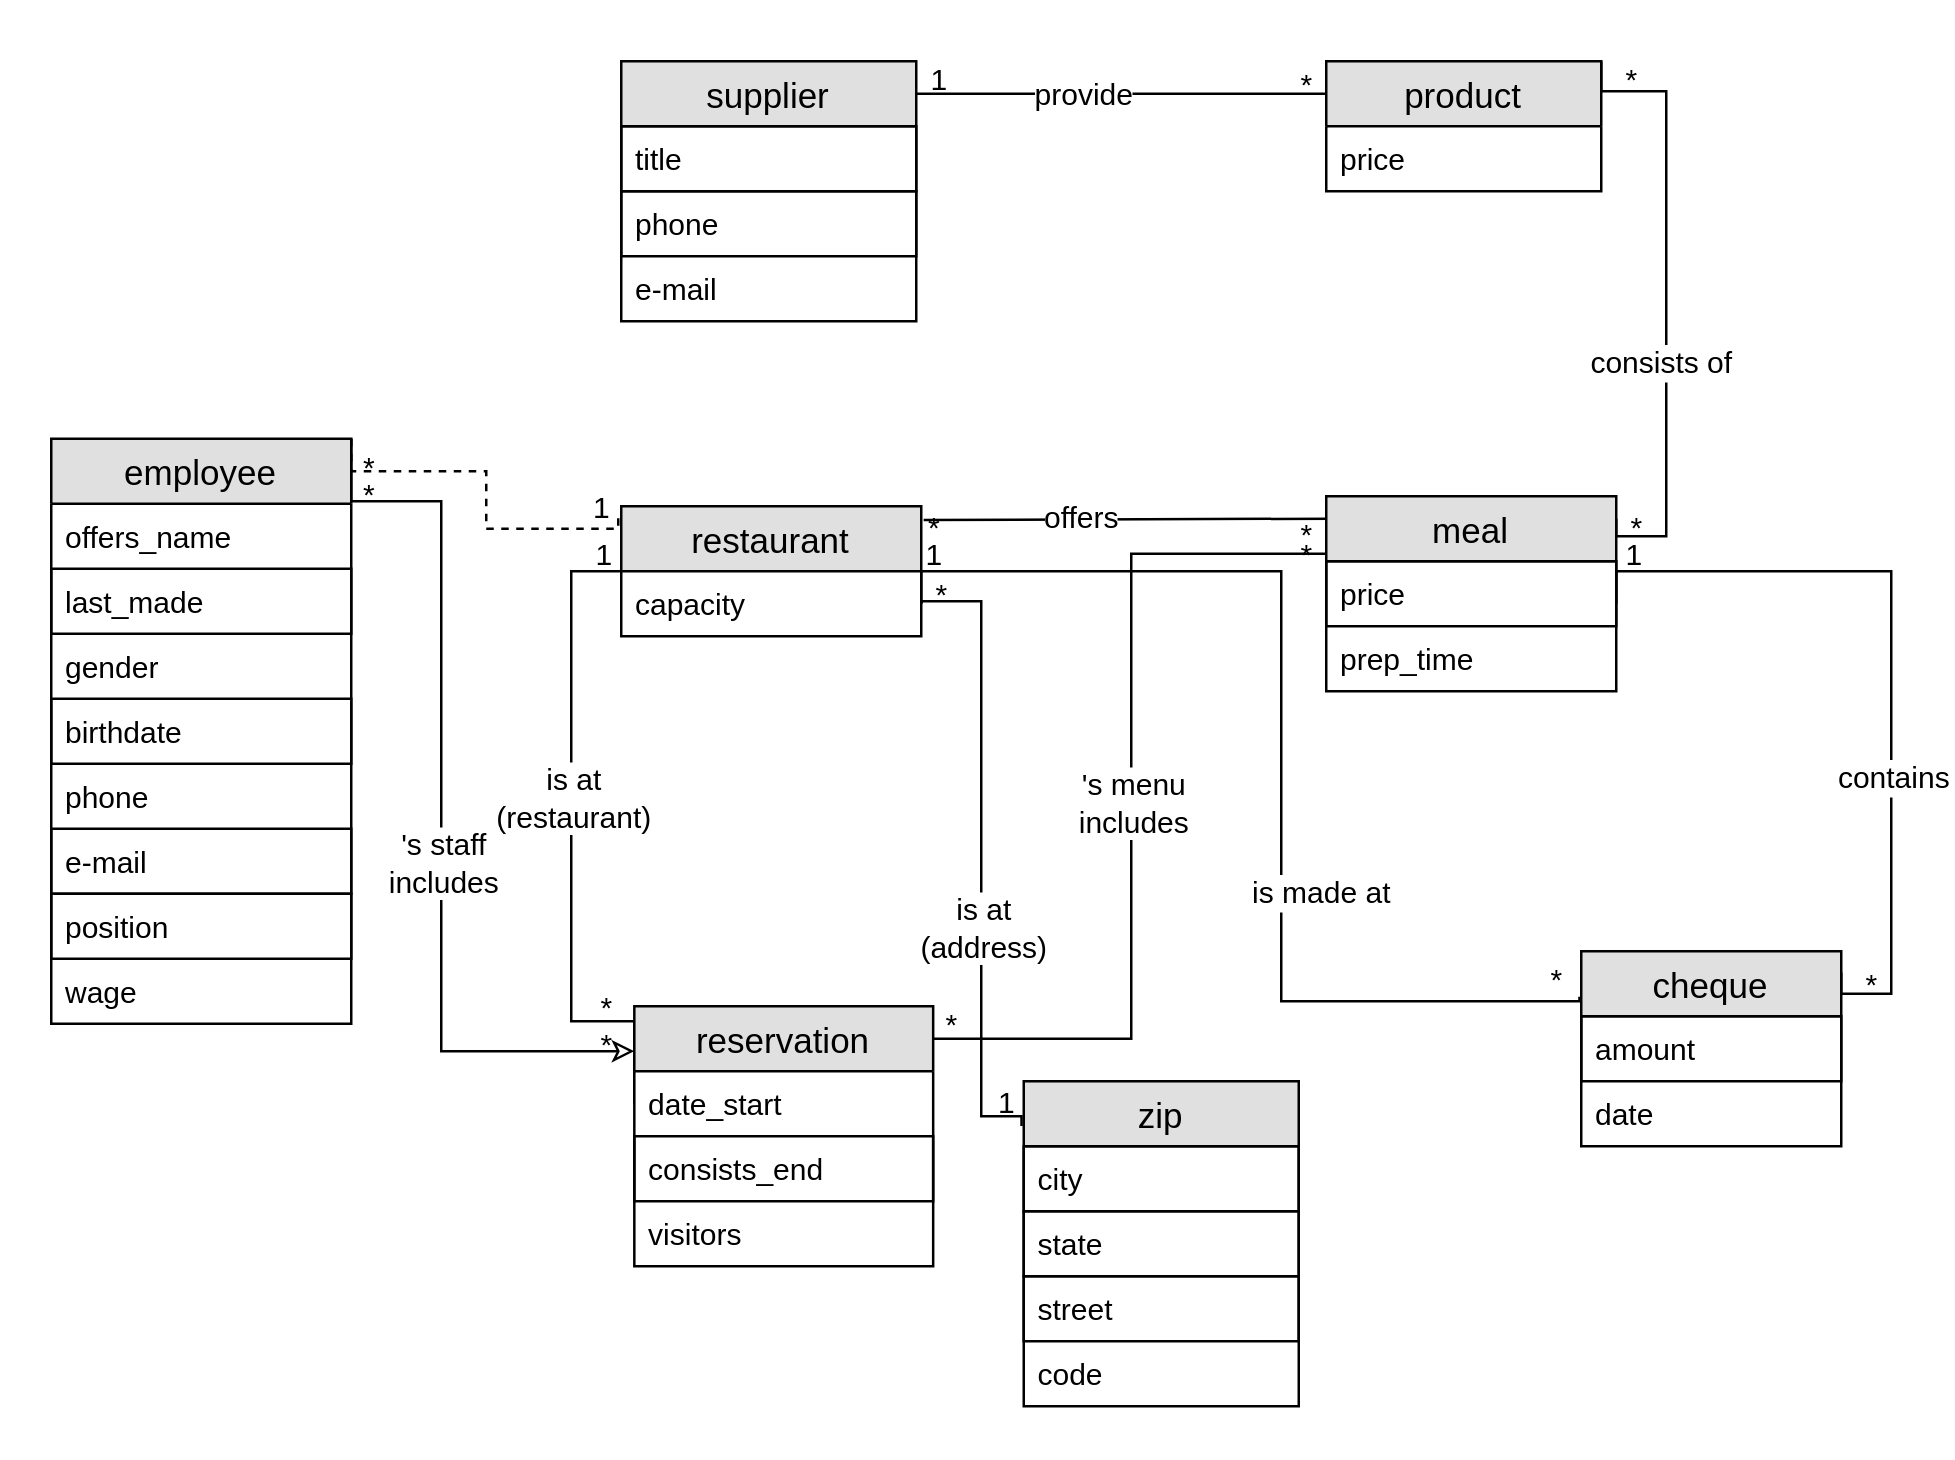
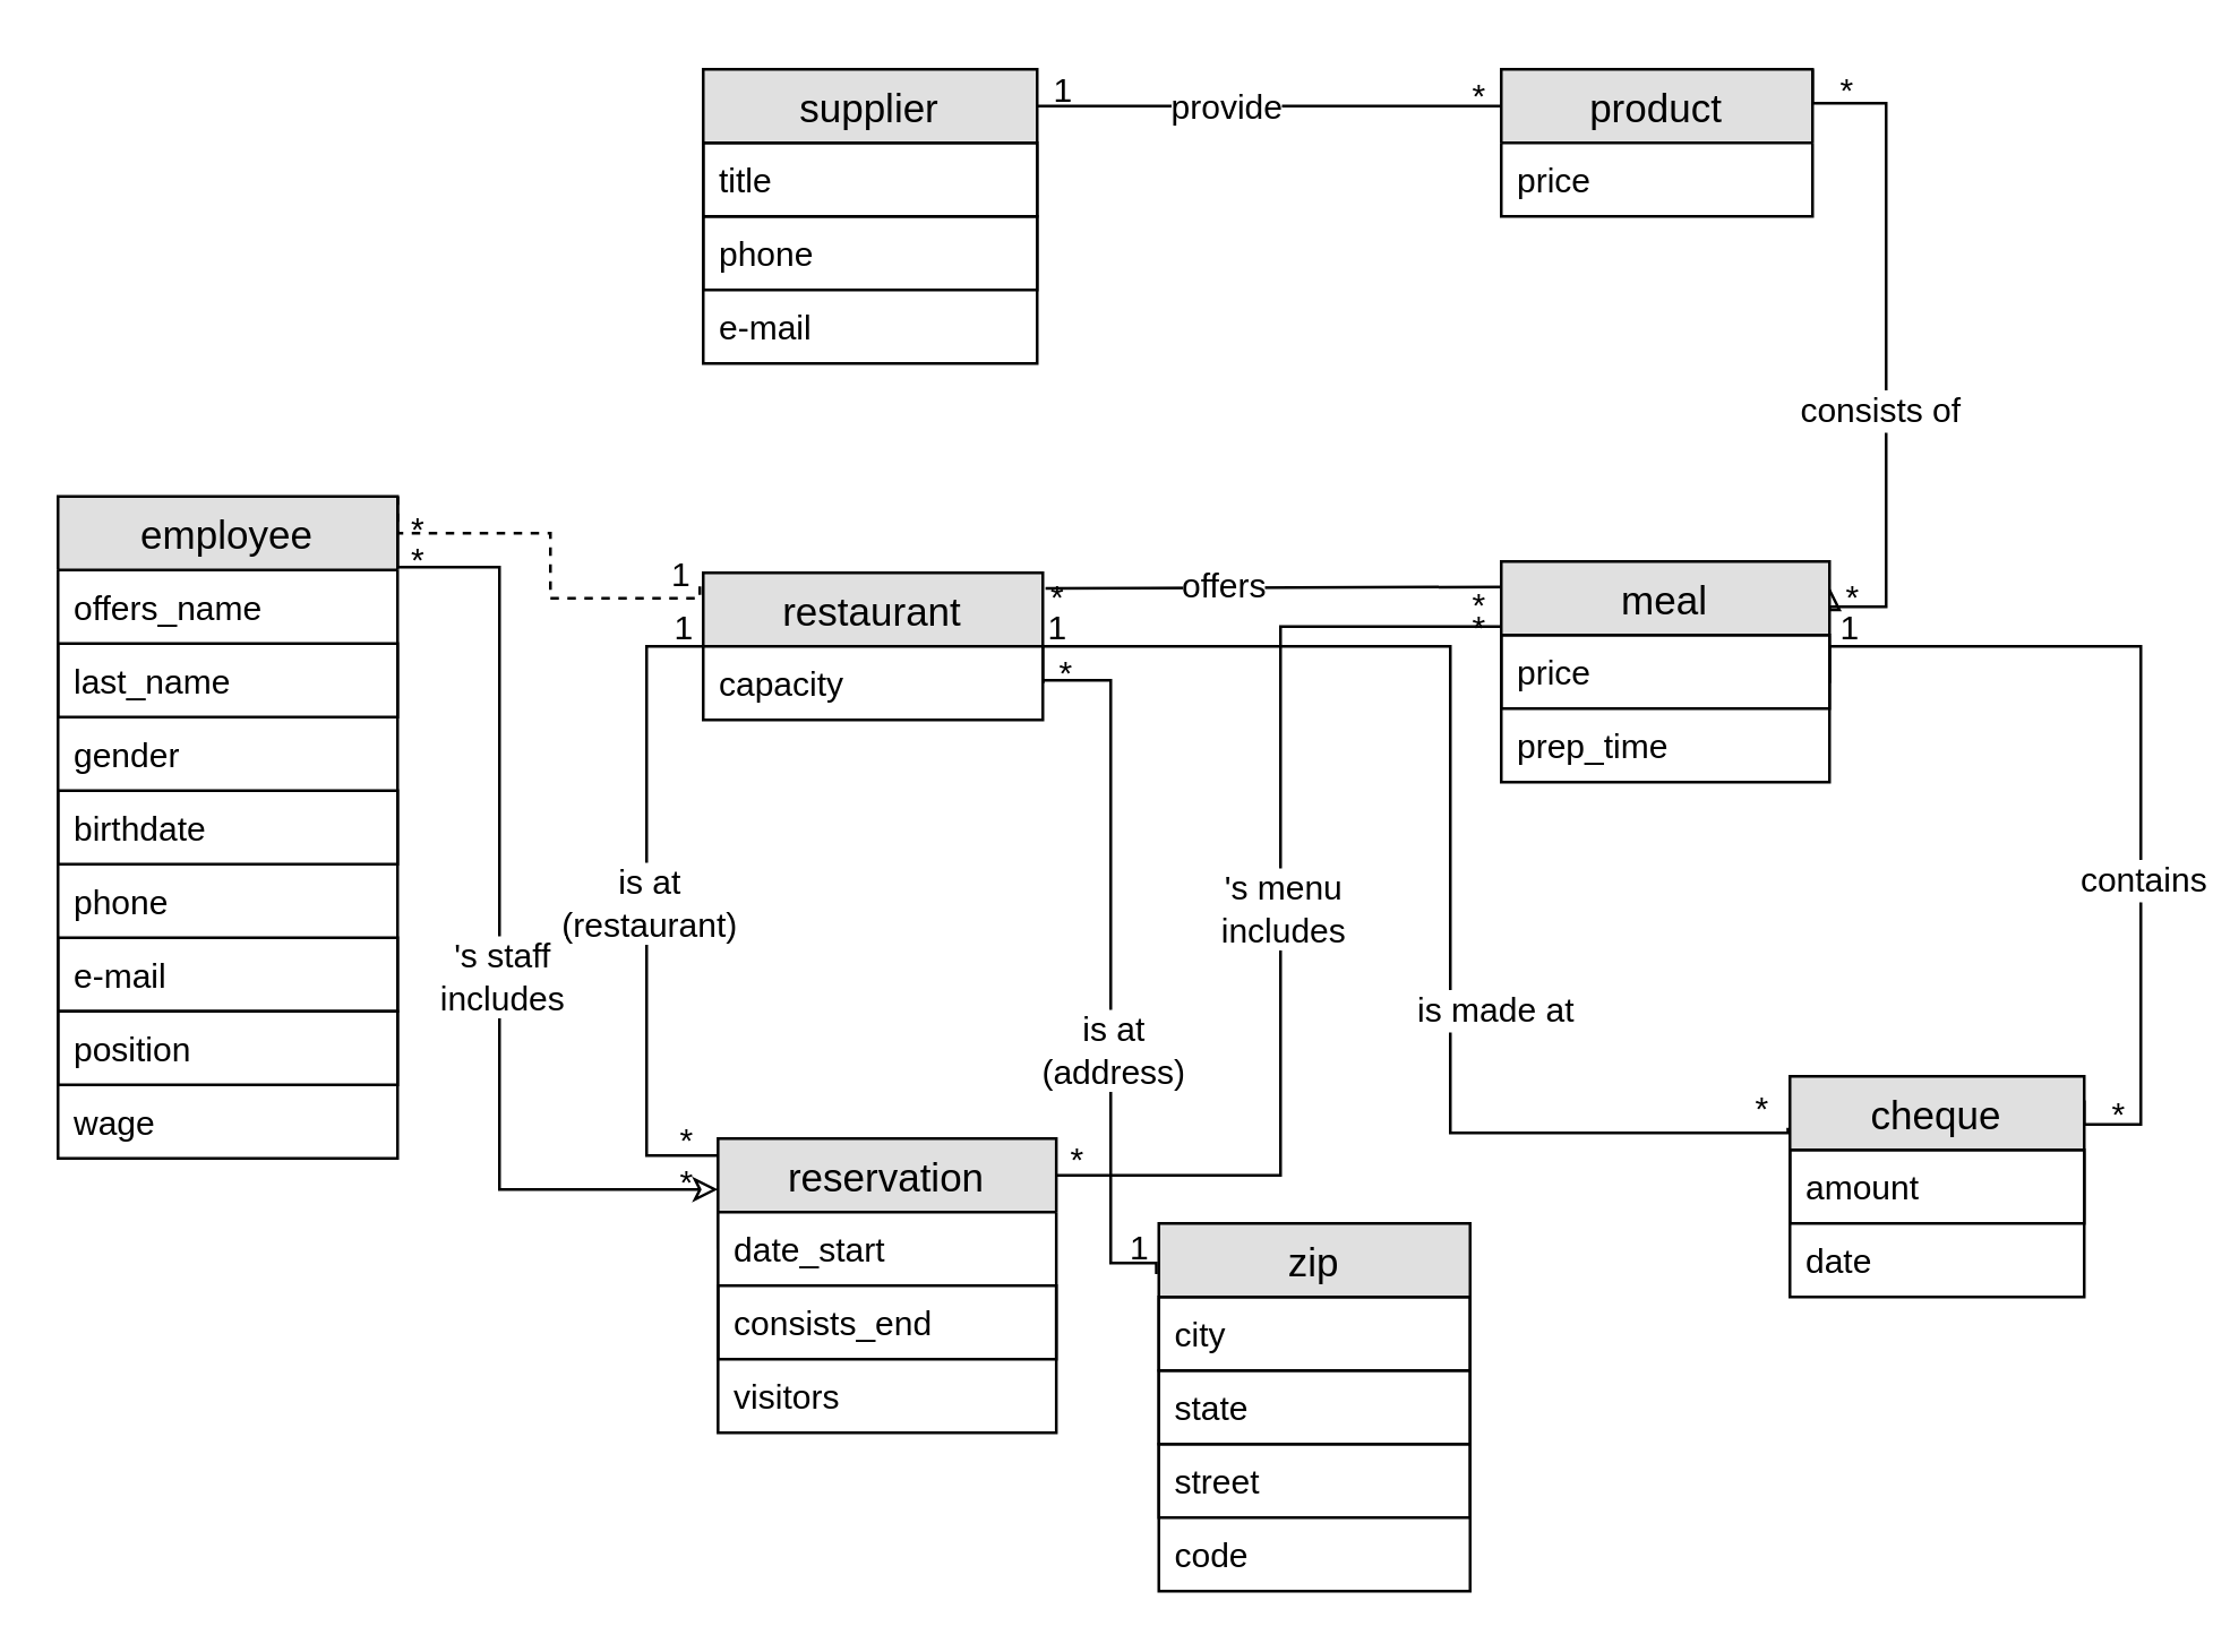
- <mxCell id="19" style="edgeStyle=orthogonalEdgeStyle;rounded=0;orthogonalLoop=1;jettySize=auto;html=1;exitX=1;exitY=0;exitDx=0;exitDy=0;entryX=1;entryY=0.115;entryDx=0;entryDy=0;entryPerimeter=0;endArrow=none;endFill=0;" parent="1" source="53" target="50" edge="1"><mxGeometry relative="1" as="geometry"><Array as="points"><mxPoint x="640" y="36" /><mxPoint x="666" y="36" /><mxPoint x="666" y="214" /></Array></mxGeometry></mxCell>
+ <mxCell id="19" style="edgeStyle=orthogonalEdgeStyle;rounded=0;orthogonalLoop=1;jettySize=auto;html=1;exitX=1;exitY=0;exitDx=0;exitDy=0;entryX=1;entryY=0.115;entryDx=0;entryDy=0;entryPerimeter=0;endArrow=block;endFill=0;" parent="1" source="53" target="50" edge="1"><mxGeometry relative="1" as="geometry"><Array as="points"><mxPoint x="640" y="36" /><mxPoint x="666" y="36" /><mxPoint x="666" y="214" /></Array></mxGeometry></mxCell>
- <mxCell id="65" value="last_made" style="text;strokeColor=#000000;fillColor=none;spacingLeft=4;spacingRight=4;overflow=hidden;rotatable=0;points=[[0,0.5],[1,0.5]];portConstraint=eastwest;fontSize=12;" parent="63" vertex="1"><mxGeometry y="52" width="120" height="26" as="geometry" /></mxCell>
+ <mxCell id="65" value="last_name" style="text;strokeColor=#000000;fillColor=none;spacingLeft=4;spacingRight=4;overflow=hidden;rotatable=0;points=[[0,0.5],[1,0.5]];portConstraint=eastwest;fontSize=12;" parent="63" vertex="1"><mxGeometry y="52" width="120" height="26" as="geometry" /></mxCell>
